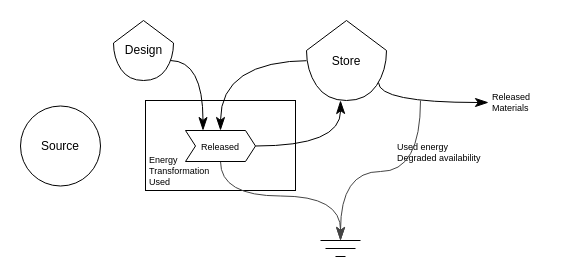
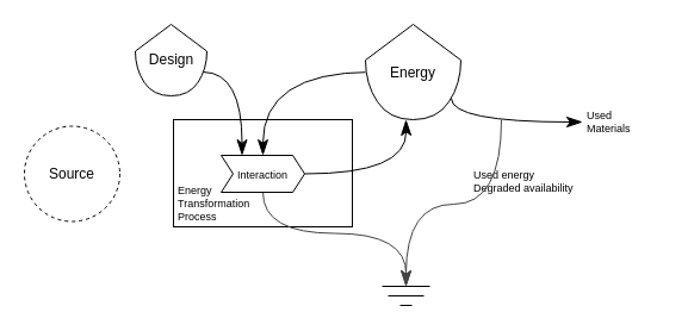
- <mxCell id="9" value="Store" style="group;fillColor=#FFFFFF;strokeWidth=11;verticalAlign=middle;" parent="1" vertex="1" connectable="0"><mxGeometry x="306" y="20" width="80" height="80" as="geometry" /></mxCell>
+ <mxCell id="9" value="Energy" style="group;fillColor=#FFFFFF;strokeWidth=11;verticalAlign=middle;" parent="1" vertex="1" connectable="0"><mxGeometry x="306" y="20" width="80" height="80" as="geometry" /></mxCell>
- <mxCell id="14" value="Released&lt;br&gt;Materials" style="text;html=1;strokeColor=none;fillColor=none;align=left;verticalAlign=middle;whiteSpace=wrap;rounded=0;fontSize=9;" parent="1" vertex="1"><mxGeometry x="490" y="80" width="70" height="43" as="geometry" /></mxCell>
+ <mxCell id="14" value="Used&lt;br&gt;Materials" style="text;html=1;strokeColor=none;fillColor=none;align=left;verticalAlign=middle;whiteSpace=wrap;rounded=0;fontSize=9;" parent="1" vertex="1"><mxGeometry x="490" y="80" width="70" height="43" as="geometry" /></mxCell>
- <mxCell id="3" value="Source" style="ellipse;whiteSpace=wrap;html=1;aspect=fixed;" parent="1" vertex="1"><mxGeometry x="20" y="105.5" width="80" height="80" as="geometry" /></mxCell>
+ <mxCell id="3" value="Source" style="ellipse;whiteSpace=wrap;html=1;aspect=fixed;dashed=1;" parent="1" vertex="1"><mxGeometry x="20" y="105.5" width="80" height="80" as="geometry" /></mxCell>
- <mxCell id="6" value="&lt;font style=&quot;font-size: 9px&quot;&gt;Released&lt;/font&gt;" style="shape=step;perimeter=stepPerimeter;whiteSpace=wrap;html=1;fixedSize=1;size=10;strokeColor=#000000;strokeWidth=1;" parent="1" vertex="1"><mxGeometry x="185" y="130" width="70" height="31" as="geometry" /></mxCell>
+ <mxCell id="6" value="&lt;font style=&quot;font-size: 9px&quot;&gt;Interaction&lt;/font&gt;" style="shape=step;perimeter=stepPerimeter;whiteSpace=wrap;html=1;fixedSize=1;size=10;strokeColor=#000000;strokeWidth=1;" parent="1" vertex="1"><mxGeometry x="185" y="130" width="70" height="31" as="geometry" /></mxCell>
- <mxCell id="7" value="Energy Transformation Used" style="text;html=1;strokeColor=none;fillColor=none;align=left;verticalAlign=middle;whiteSpace=wrap;rounded=0;fontSize=9;" parent="1" vertex="1"><mxGeometry x="147" y="149" width="70" height="43" as="geometry" /></mxCell>
+ <mxCell id="7" value="Energy Transformation Process" style="text;html=1;strokeColor=none;fillColor=none;align=left;verticalAlign=middle;whiteSpace=wrap;rounded=0;fontSize=9;" parent="1" vertex="1"><mxGeometry x="147" y="149" width="70" height="43" as="geometry" /></mxCell>
